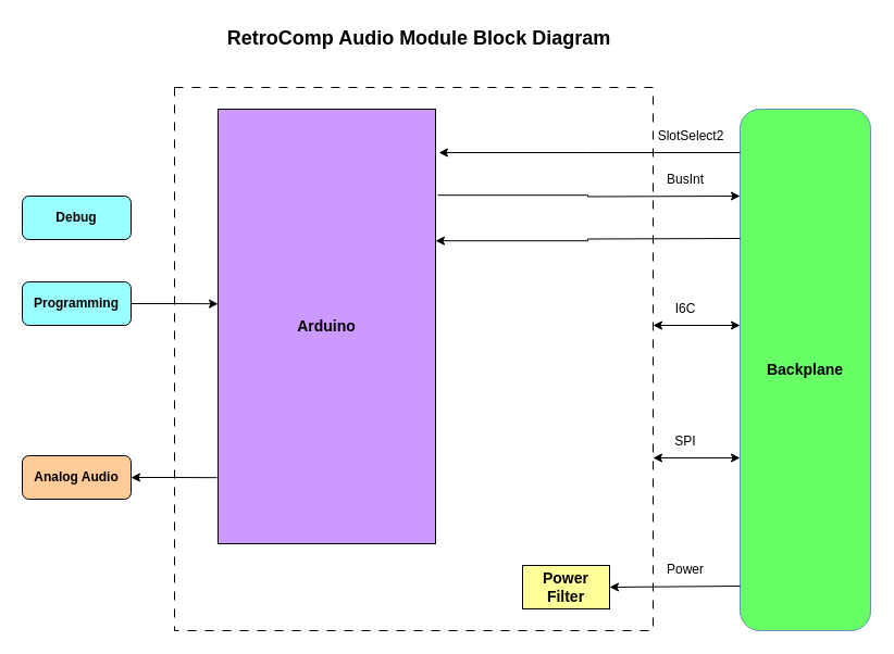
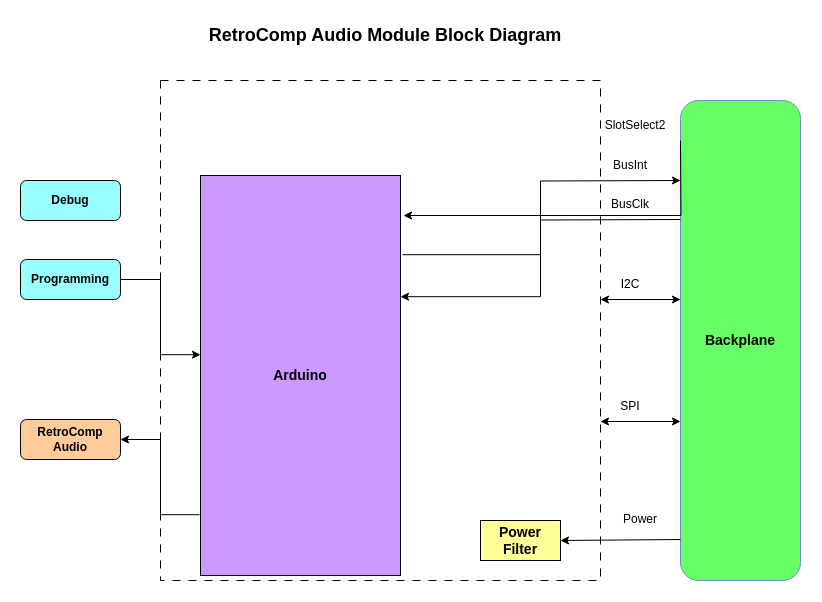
+ <mxCell id="13" value="BusClk" style="text;html=1;align=center;verticalAlign=middle;whiteSpace=wrap;rounded=0;" parent="1" vertex="1"><mxGeometry x="600" y="189" width="60" height="30" as="geometry" /></mxCell>
- <mxCell id="17" value="I6C" style="text;html=1;align=center;verticalAlign=middle;whiteSpace=wrap;rounded=0;" parent="1" vertex="1"><mxGeometry x="600" y="269" width="60" height="30" as="geometry" /></mxCell>
+ <mxCell id="17" value="I2C" style="text;html=1;align=center;verticalAlign=middle;whiteSpace=wrap;rounded=0;" parent="1" vertex="1"><mxGeometry x="600" y="269" width="60" height="30" as="geometry" /></mxCell>
- <mxCell id="5" value="&lt;span style=&quot;font-size: 14px;&quot;&gt;&lt;b&gt;Arduino&lt;/b&gt;&lt;/span&gt;" style="rounded=0;whiteSpace=wrap;html=1;fillColor=#CC99FF;" parent="1" vertex="1"><mxGeometry x="200" y="100" width="200" height="400" as="geometry" /></mxCell>
+ <mxCell id="5" value="&lt;span style=&quot;font-size: 14px;&quot;&gt;&lt;b&gt;Arduino&lt;/b&gt;&lt;/span&gt;" style="rounded=0;whiteSpace=wrap;html=1;fillColor=#CC99FF;" parent="1" vertex="1"><mxGeometry x="200" y="175" width="200" height="400" as="geometry" /></mxCell>
- <mxCell id="22" value="&lt;b&gt;Analog Audio&lt;/b&gt;" style="rounded=1;whiteSpace=wrap;html=1;fillColor=#FFCC99;" parent="1" vertex="1"><mxGeometry x="20" y="419" width="100" height="40" as="geometry" /></mxCell>
+ <mxCell id="22" value="&lt;b&gt;RetroComp Audio&lt;/b&gt;" style="rounded=1;whiteSpace=wrap;html=1;fillColor=#FFCC99;" parent="1" vertex="1"><mxGeometry x="20" y="419" width="100" height="40" as="geometry" /></mxCell>
- <mxCell id="15" value="Power" style="text;html=1;align=center;verticalAlign=middle;whiteSpace=wrap;rounded=0;" parent="1" vertex="1"><mxGeometry x="600" y="509" width="60" height="30" as="geometry" /></mxCell>
+ <mxCell id="15" value="Power" style="text;html=1;align=center;verticalAlign=middle;whiteSpace=wrap;rounded=0;" parent="1" vertex="1"><mxGeometry x="610" y="504" width="60" height="30" as="geometry" /></mxCell>
